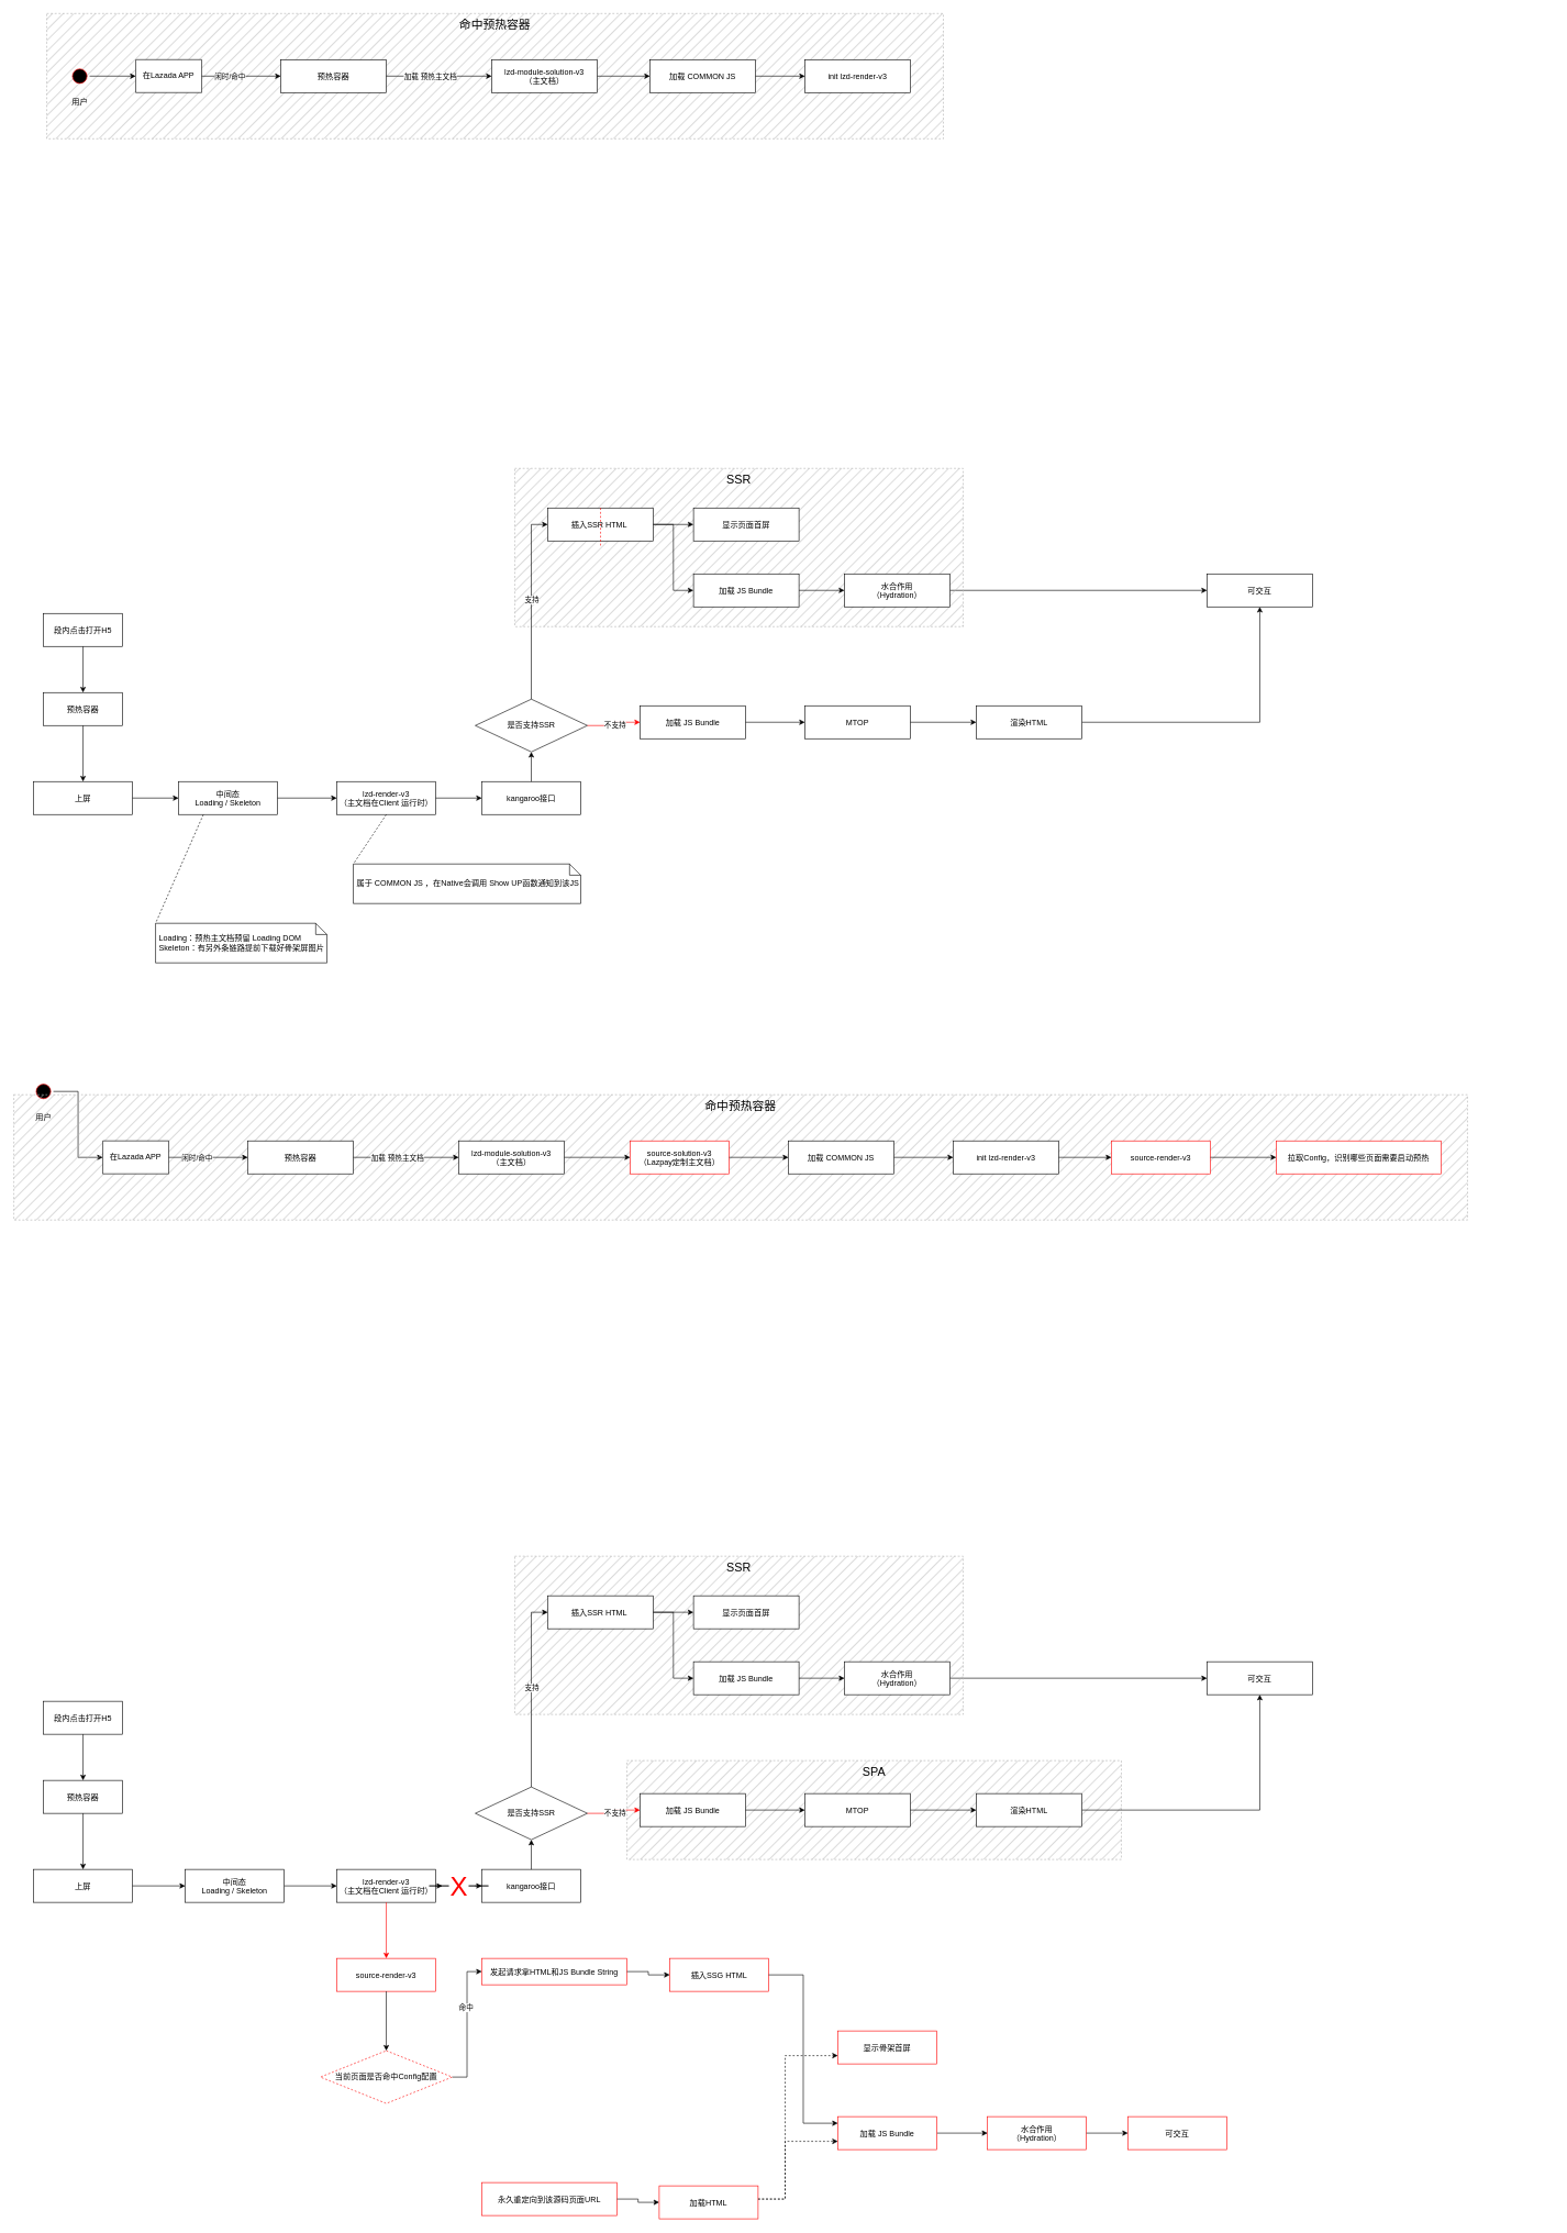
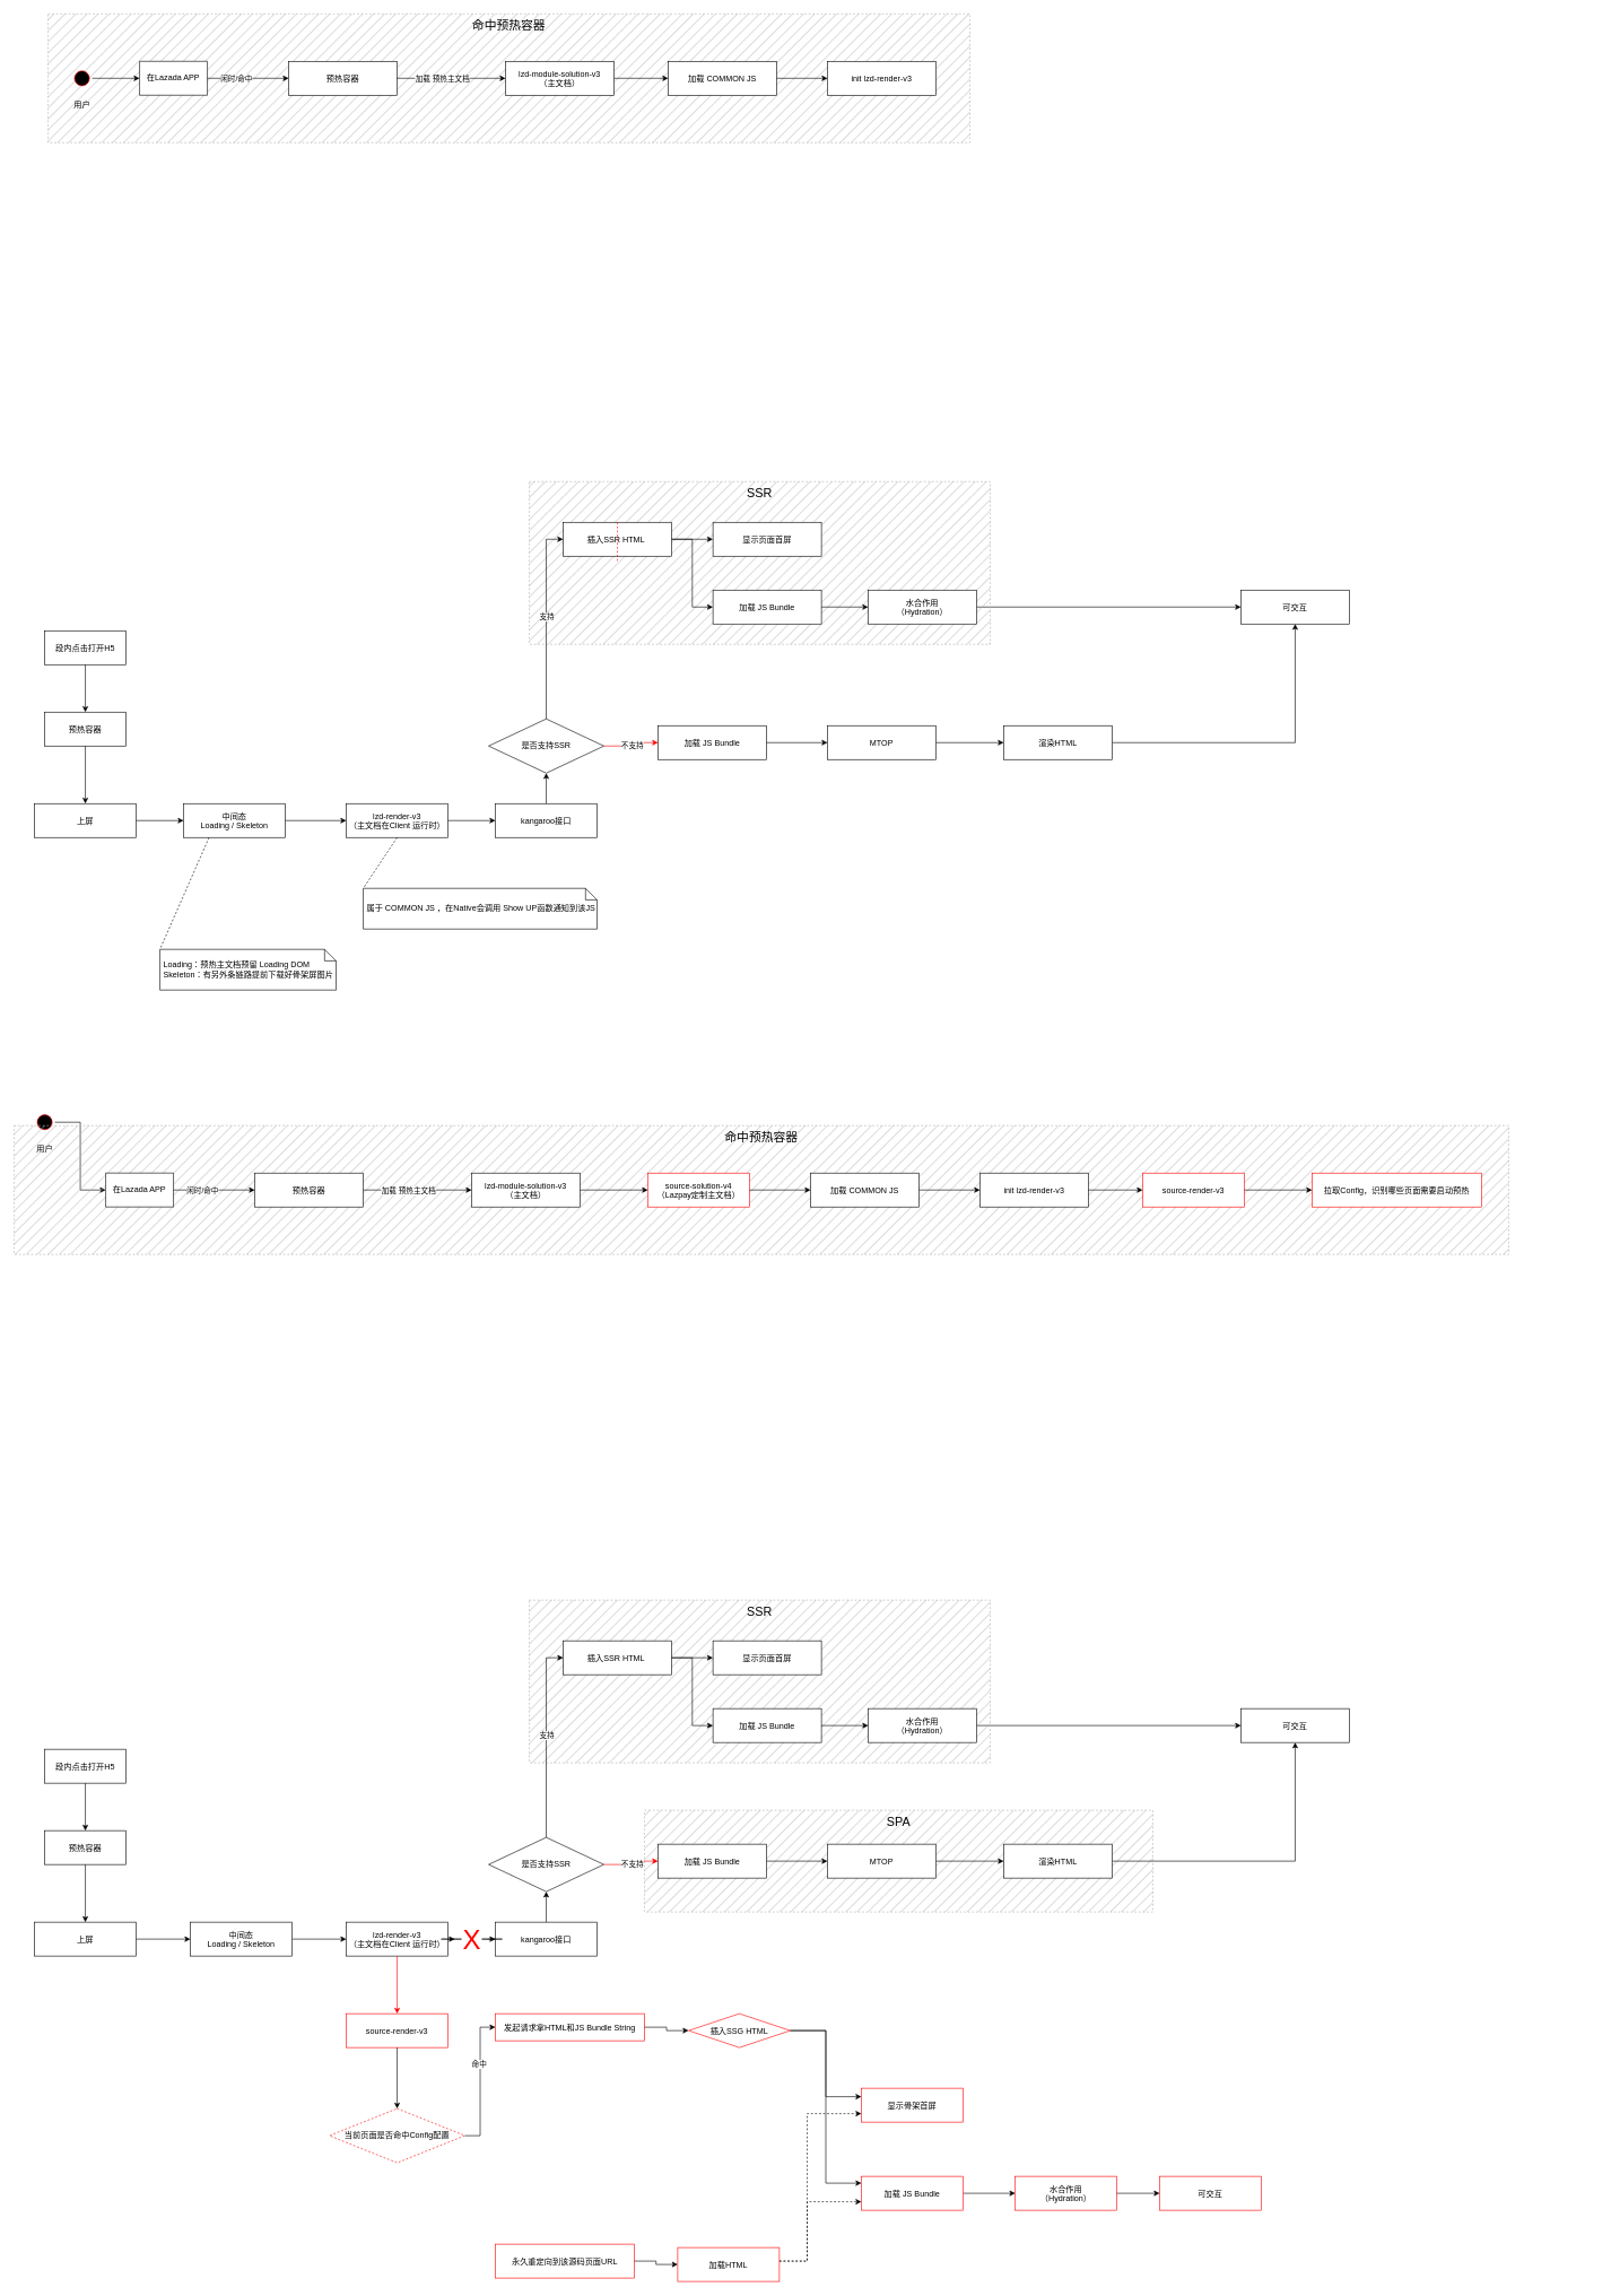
- <mxCell id="71" value="source-solution-v3&#10;（Lazpay定制主文档）" style="strokeColor=#ff0000;" vertex="1" parent="64"><mxGeometry x="935" y="70" width="150" height="50" as="geometry" /></mxCell>
+ <mxCell id="71" value="source-solution-v4&#10;（Lazpay定制主文档）" style="strokeColor=#ff0000;" vertex="1" parent="64"><mxGeometry x="935" y="70" width="150" height="50" as="geometry" /></mxCell>
- <mxCell id="107" value="插入SSG HTML" style="strokeColor=#ff0000;" vertex="1" parent="83"><mxGeometry x="965" y="610" width="150" height="50" as="geometry" /></mxCell>
+ <mxCell id="107" value="插入SSG HTML" style="rhombus;strokeColor=#ff0000;" vertex="1" parent="83"><mxGeometry x="965" y="610" width="150" height="50" as="geometry" /></mxCell>
+ <mxCell id="110" style="edgeStyle=orthogonalEdgeStyle;rounded=0;orthogonalLoop=1;jettySize=auto;html=1;entryX=0;entryY=0.25;entryDx=0;entryDy=0;" edge="1" parent="83" source="107" target="109"><mxGeometry relative="1" as="geometry" /></mxCell>
